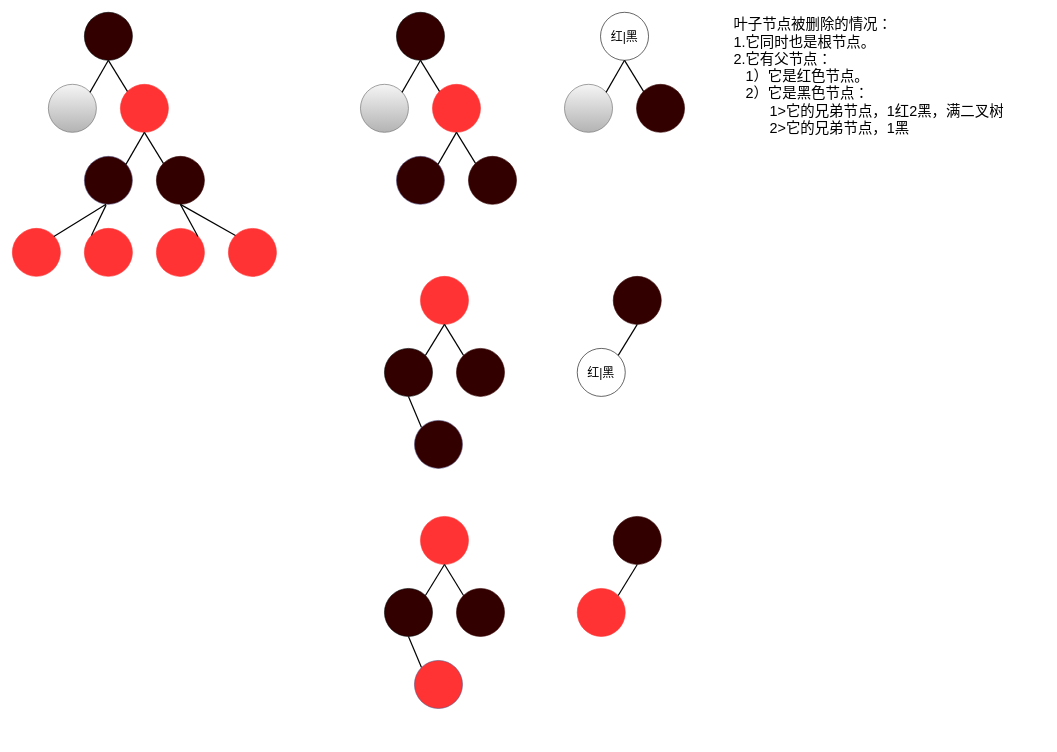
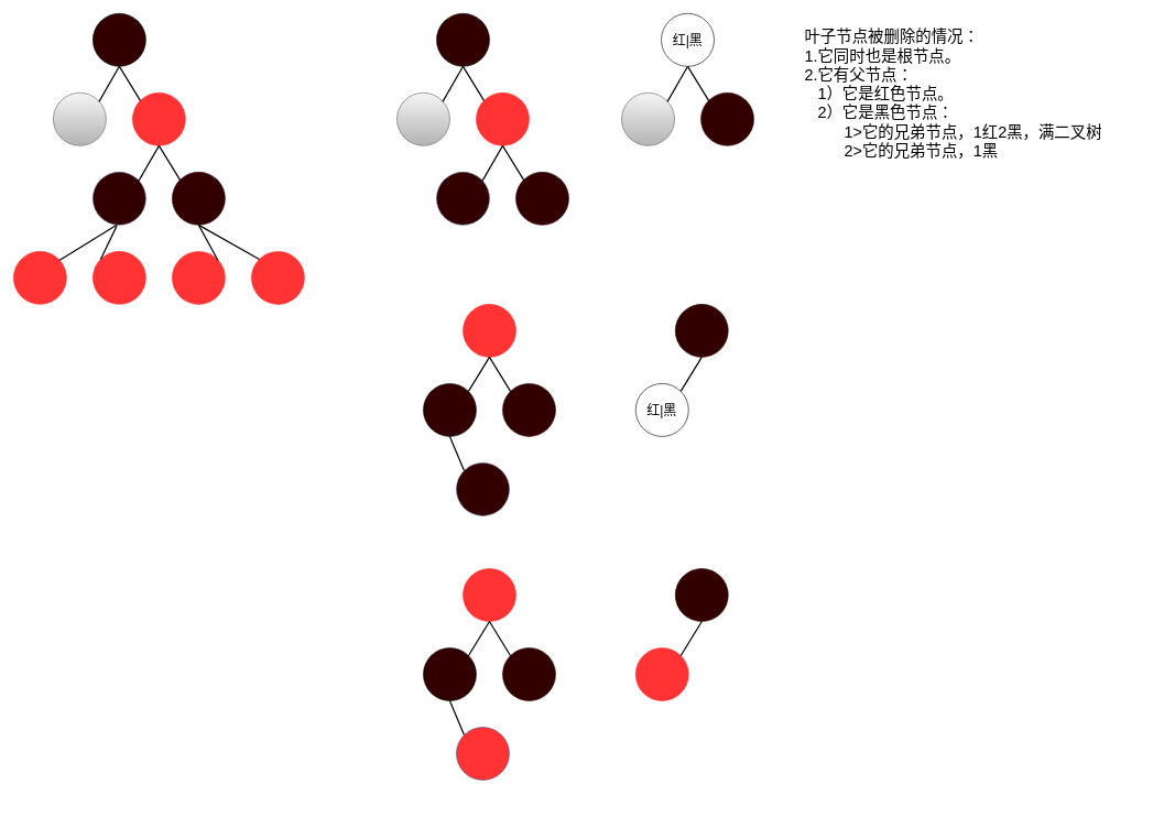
- <mxCell id="2" value="&lt;span style=&quot;font-size: 24px&quot;&gt;叶子节点被删除的情况：&lt;br&gt;1.它同时也是根节点。&lt;br&gt;2.它有父节点：&lt;br&gt;&amp;nbsp; &amp;nbsp;1）它是红色节点。&lt;br&gt;&amp;nbsp; &amp;nbsp;2）它是黑色节点：&amp;nbsp;&amp;nbsp;&lt;br&gt;&amp;nbsp; &amp;nbsp; &amp;nbsp; &amp;nbsp; &amp;nbsp;1&amp;gt;它的兄弟节点，1红2黑，满二叉树&amp;nbsp;&lt;br&gt;&amp;nbsp; &amp;nbsp; &amp;nbsp; &amp;nbsp; &amp;nbsp;2&amp;gt;&lt;/span&gt;&lt;span style=&quot;font-size: 24px&quot;&gt;它的兄弟节点，1黑&lt;/span&gt;&lt;span style=&quot;font-size: 24px&quot;&gt;&lt;br&gt;&lt;/span&gt;" style="text;html=1;strokeColor=none;fillColor=none;align=left;verticalAlign=top;whiteSpace=wrap;rounded=0;" parent="1" vertex="1"><mxGeometry x="1220" y="20" width="519" height="490" as="geometry" /></mxCell>
+ <mxCell id="2" value="&lt;span style=&quot;font-size: 24px&quot;&gt;叶子节点被删除的情况：&lt;br&gt;1.它同时也是根节点。&lt;br&gt;2.它有父节点：&lt;br&gt;&amp;nbsp; &amp;nbsp;1）它是红色节点。&lt;br&gt;&amp;nbsp; &amp;nbsp;2）它是黑色节点：&amp;nbsp;&amp;nbsp;&lt;br&gt;&amp;nbsp; &amp;nbsp; &amp;nbsp; &amp;nbsp; &amp;nbsp;1&amp;gt;它的兄弟节点，1红2黑，满二叉树&amp;nbsp;&lt;br&gt;&amp;nbsp; &amp;nbsp; &amp;nbsp; &amp;nbsp; &amp;nbsp;2&amp;gt;&lt;/span&gt;&lt;span style=&quot;font-size: 24px&quot;&gt;它的兄弟节点，1黑&lt;/span&gt;&lt;span style=&quot;font-size: 24px&quot;&gt;&lt;br&gt;&lt;/span&gt;" style="text;html=1;strokeColor=none;fillColor=none;align=left;verticalAlign=top;whiteSpace=wrap;rounded=0;" parent="1" vertex="1"><mxGeometry x="1215" y="35" width="519" height="490" as="geometry" /></mxCell>
